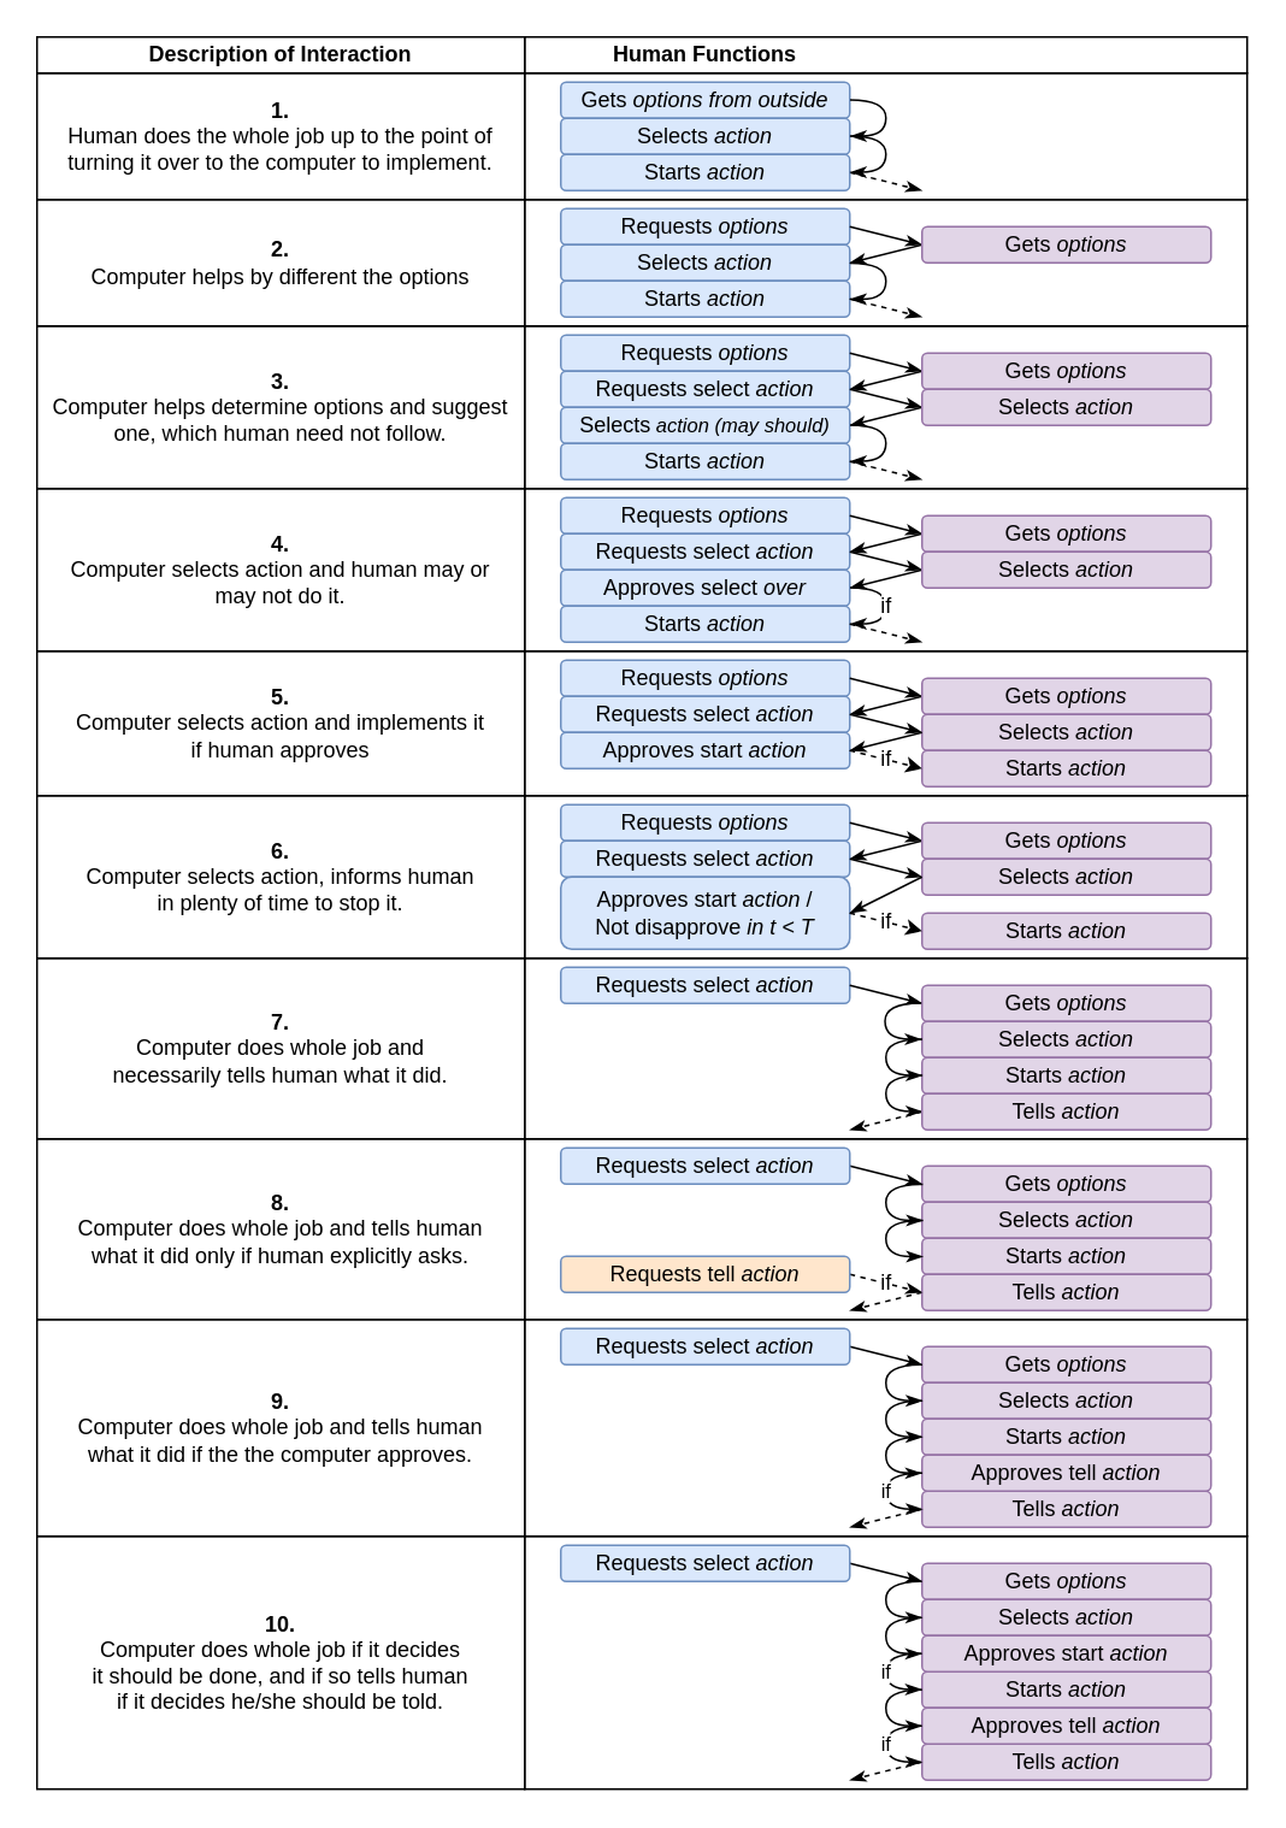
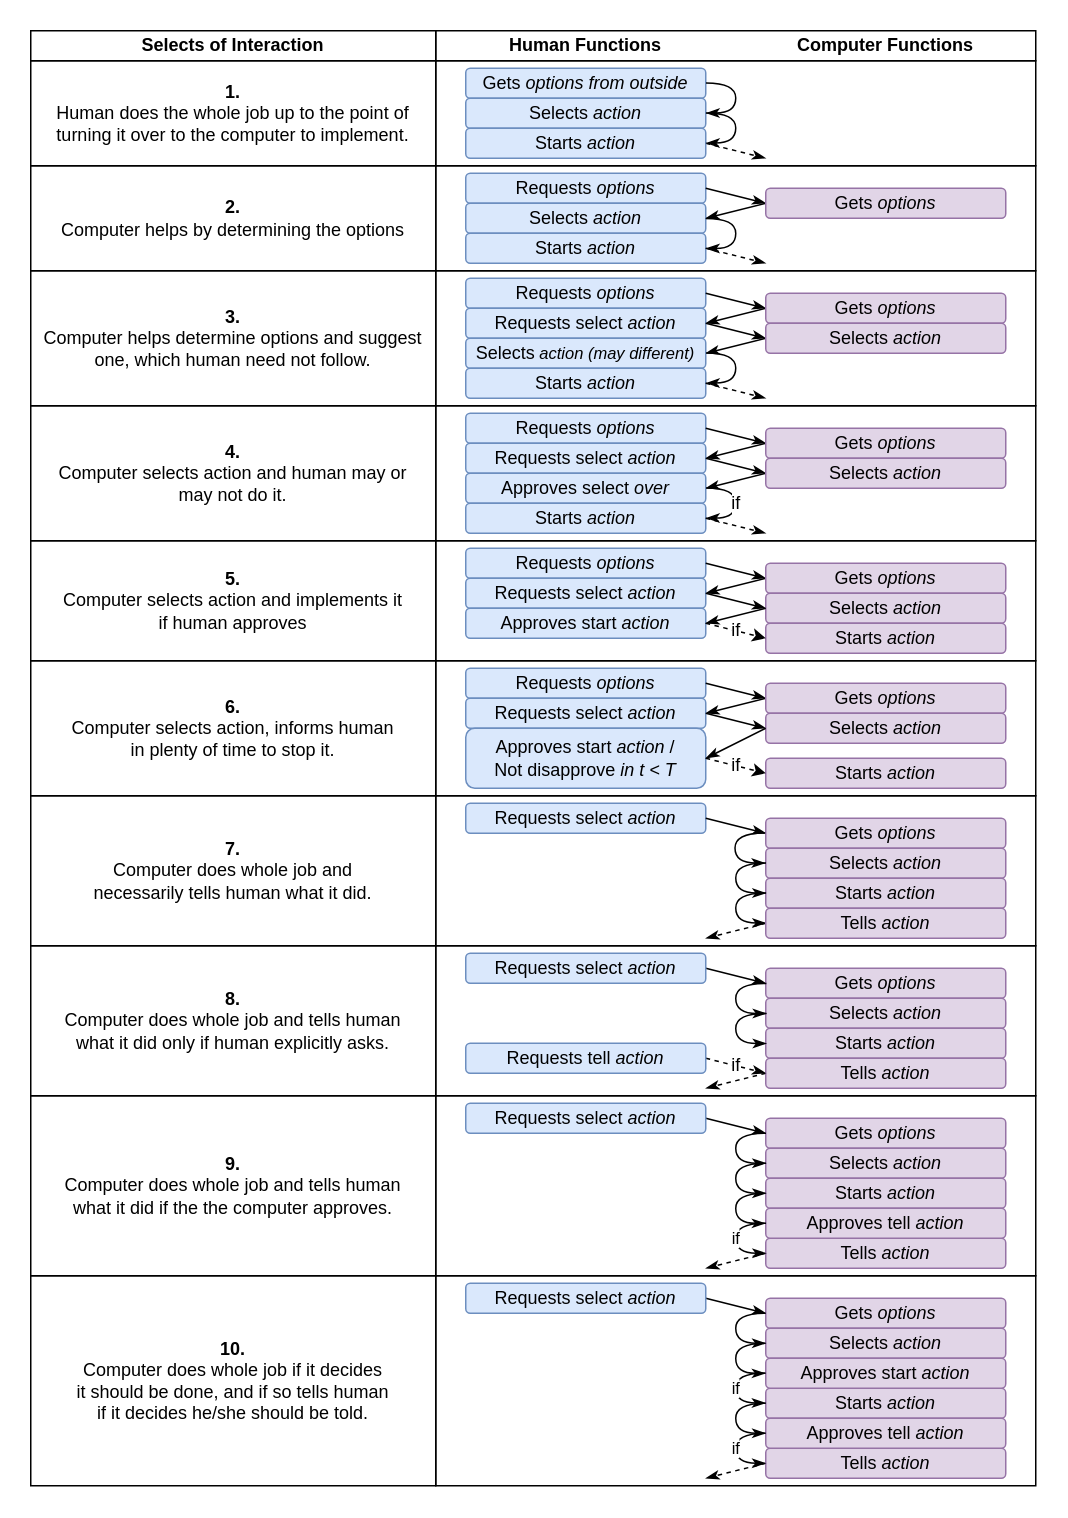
- <mxCell id="68" value="&lt;b&gt;Description of Interaction&lt;br&gt;&lt;/b&gt;" style="text;html=1;strokeColor=#000000;fillColor=none;align=center;verticalAlign=middle;whiteSpace=wrap;rounded=0;" parent="1" vertex="1"><mxGeometry x="20" y="20" width="270" height="20" as="geometry" /></mxCell>
+ <mxCell id="68" value="&lt;b&gt;Selects of Interaction&lt;br&gt;&lt;/b&gt;" style="text;html=1;strokeColor=#000000;fillColor=none;align=center;verticalAlign=middle;whiteSpace=wrap;rounded=0;" parent="1" vertex="1"><mxGeometry x="20" y="20" width="270" height="20" as="geometry" /></mxCell>
+ <mxCell id="70" value="&lt;b&gt;Computer Functions&lt;br&gt;&lt;/b&gt;" style="text;html=1;strokeColor=none;fillColor=none;align=center;verticalAlign=middle;whiteSpace=wrap;rounded=0;" parent="1" vertex="1"><mxGeometry x="490" y="20" width="200" height="20" as="geometry" /></mxCell>
- <mxCell id="72" value="&lt;div&gt;&lt;b&gt;&lt;font style=&quot;font-size: 12px&quot; face=&quot;Helvetica&quot;&gt;&lt;span style=&quot;left: 166.667px ; top: 352.4px ; transform: scalex(0.728)&quot;&gt;2.&lt;/span&gt;&lt;/font&gt;&lt;/b&gt;&lt;/div&gt;&lt;div&gt;&lt;b&gt;&lt;font style=&quot;font-size: 12px&quot; face=&quot;Helvetica&quot;&gt;&lt;span style=&quot;left: 166.667px ; top: 352.4px ; transform: scalex(0.728)&quot;&gt;&lt;/span&gt;&lt;span style=&quot;left: 166.667px ; top: 352.4px ; transform: scalex(0.728)&quot;&gt;&lt;/span&gt;&lt;/font&gt;&lt;/b&gt;&lt;font style=&quot;font-size: 12px&quot; face=&quot;Helvetica&quot;&gt;&lt;span style=&quot;left: 166.667px ; top: 352.4px ; transform: scalex(0.728)&quot;&gt;Computer helps by different the options&lt;/span&gt;&lt;span style=&quot;left: 168.333px ; top: 413.067px ; transform: scalex(0.789)&quot;&gt;&lt;/span&gt;&lt;/font&gt;&lt;/div&gt;" style="text;html=1;strokeColor=#000000;fillColor=none;align=center;verticalAlign=middle;whiteSpace=wrap;rounded=0;" parent="1" vertex="1"><mxGeometry x="20" y="110" width="270" height="70" as="geometry" /></mxCell>
+ <mxCell id="72" value="&lt;div&gt;&lt;b&gt;&lt;font style=&quot;font-size: 12px&quot; face=&quot;Helvetica&quot;&gt;&lt;span style=&quot;left: 166.667px ; top: 352.4px ; transform: scalex(0.728)&quot;&gt;2.&lt;/span&gt;&lt;/font&gt;&lt;/b&gt;&lt;/div&gt;&lt;div&gt;&lt;b&gt;&lt;font style=&quot;font-size: 12px&quot; face=&quot;Helvetica&quot;&gt;&lt;span style=&quot;left: 166.667px ; top: 352.4px ; transform: scalex(0.728)&quot;&gt;&lt;/span&gt;&lt;span style=&quot;left: 166.667px ; top: 352.4px ; transform: scalex(0.728)&quot;&gt;&lt;/span&gt;&lt;/font&gt;&lt;/b&gt;&lt;font style=&quot;font-size: 12px&quot; face=&quot;Helvetica&quot;&gt;&lt;span style=&quot;left: 166.667px ; top: 352.4px ; transform: scalex(0.728)&quot;&gt;Computer helps by determining the options&lt;/span&gt;&lt;span style=&quot;left: 168.333px ; top: 413.067px ; transform: scalex(0.789)&quot;&gt;&lt;/span&gt;&lt;/font&gt;&lt;/div&gt;" style="text;html=1;strokeColor=#000000;fillColor=none;align=center;verticalAlign=middle;whiteSpace=wrap;rounded=0;" parent="1" vertex="1"><mxGeometry x="20" y="110" width="270" height="70" as="geometry" /></mxCell>
- <mxCell id="27" value="&lt;font style=&quot;font-size: 11px&quot;&gt;&lt;font style=&quot;font-size: 12px&quot;&gt;Selects&lt;/font&gt; &lt;i&gt;action &lt;font style=&quot;font-size: 11px&quot;&gt;(may should)&lt;/font&gt;&lt;/i&gt;&lt;font style=&quot;font-size: 11px&quot;&gt;&lt;br&gt;&lt;/font&gt;&lt;/font&gt;" style="rounded=1;whiteSpace=wrap;html=1;fillColor=#dae8fc;strokeColor=#6c8ebf;" parent="1" vertex="1"><mxGeometry x="310" y="225" width="160" height="20" as="geometry" /></mxCell>
+ <mxCell id="27" value="&lt;font style=&quot;font-size: 11px&quot;&gt;&lt;font style=&quot;font-size: 12px&quot;&gt;Selects&lt;/font&gt; &lt;i&gt;action &lt;font style=&quot;font-size: 11px&quot;&gt;(may different)&lt;/font&gt;&lt;/i&gt;&lt;font style=&quot;font-size: 11px&quot;&gt;&lt;br&gt;&lt;/font&gt;&lt;/font&gt;" style="rounded=1;whiteSpace=wrap;html=1;fillColor=#dae8fc;strokeColor=#6c8ebf;" parent="1" vertex="1"><mxGeometry x="310" y="225" width="160" height="20" as="geometry" /></mxCell>
- <mxCell id="102" value="&lt;font style=&quot;font-size: 12px&quot;&gt;Requests tell &lt;i&gt;action&lt;br&gt;&lt;/i&gt;&lt;/font&gt;" style="rounded=1;whiteSpace=wrap;html=1;fillColor=#ffe6cc;strokeColor=#6c8ebf;" parent="1" vertex="1"><mxGeometry x="310" y="695" width="160" height="20" as="geometry" /></mxCell>
+ <mxCell id="102" value="&lt;font style=&quot;font-size: 12px&quot;&gt;Requests tell &lt;i&gt;action&lt;br&gt;&lt;/i&gt;&lt;/font&gt;" style="rounded=1;whiteSpace=wrap;html=1;fillColor=#dae8fc;strokeColor=#6c8ebf;" parent="1" vertex="1"><mxGeometry x="310" y="695" width="160" height="20" as="geometry" /></mxCell>
